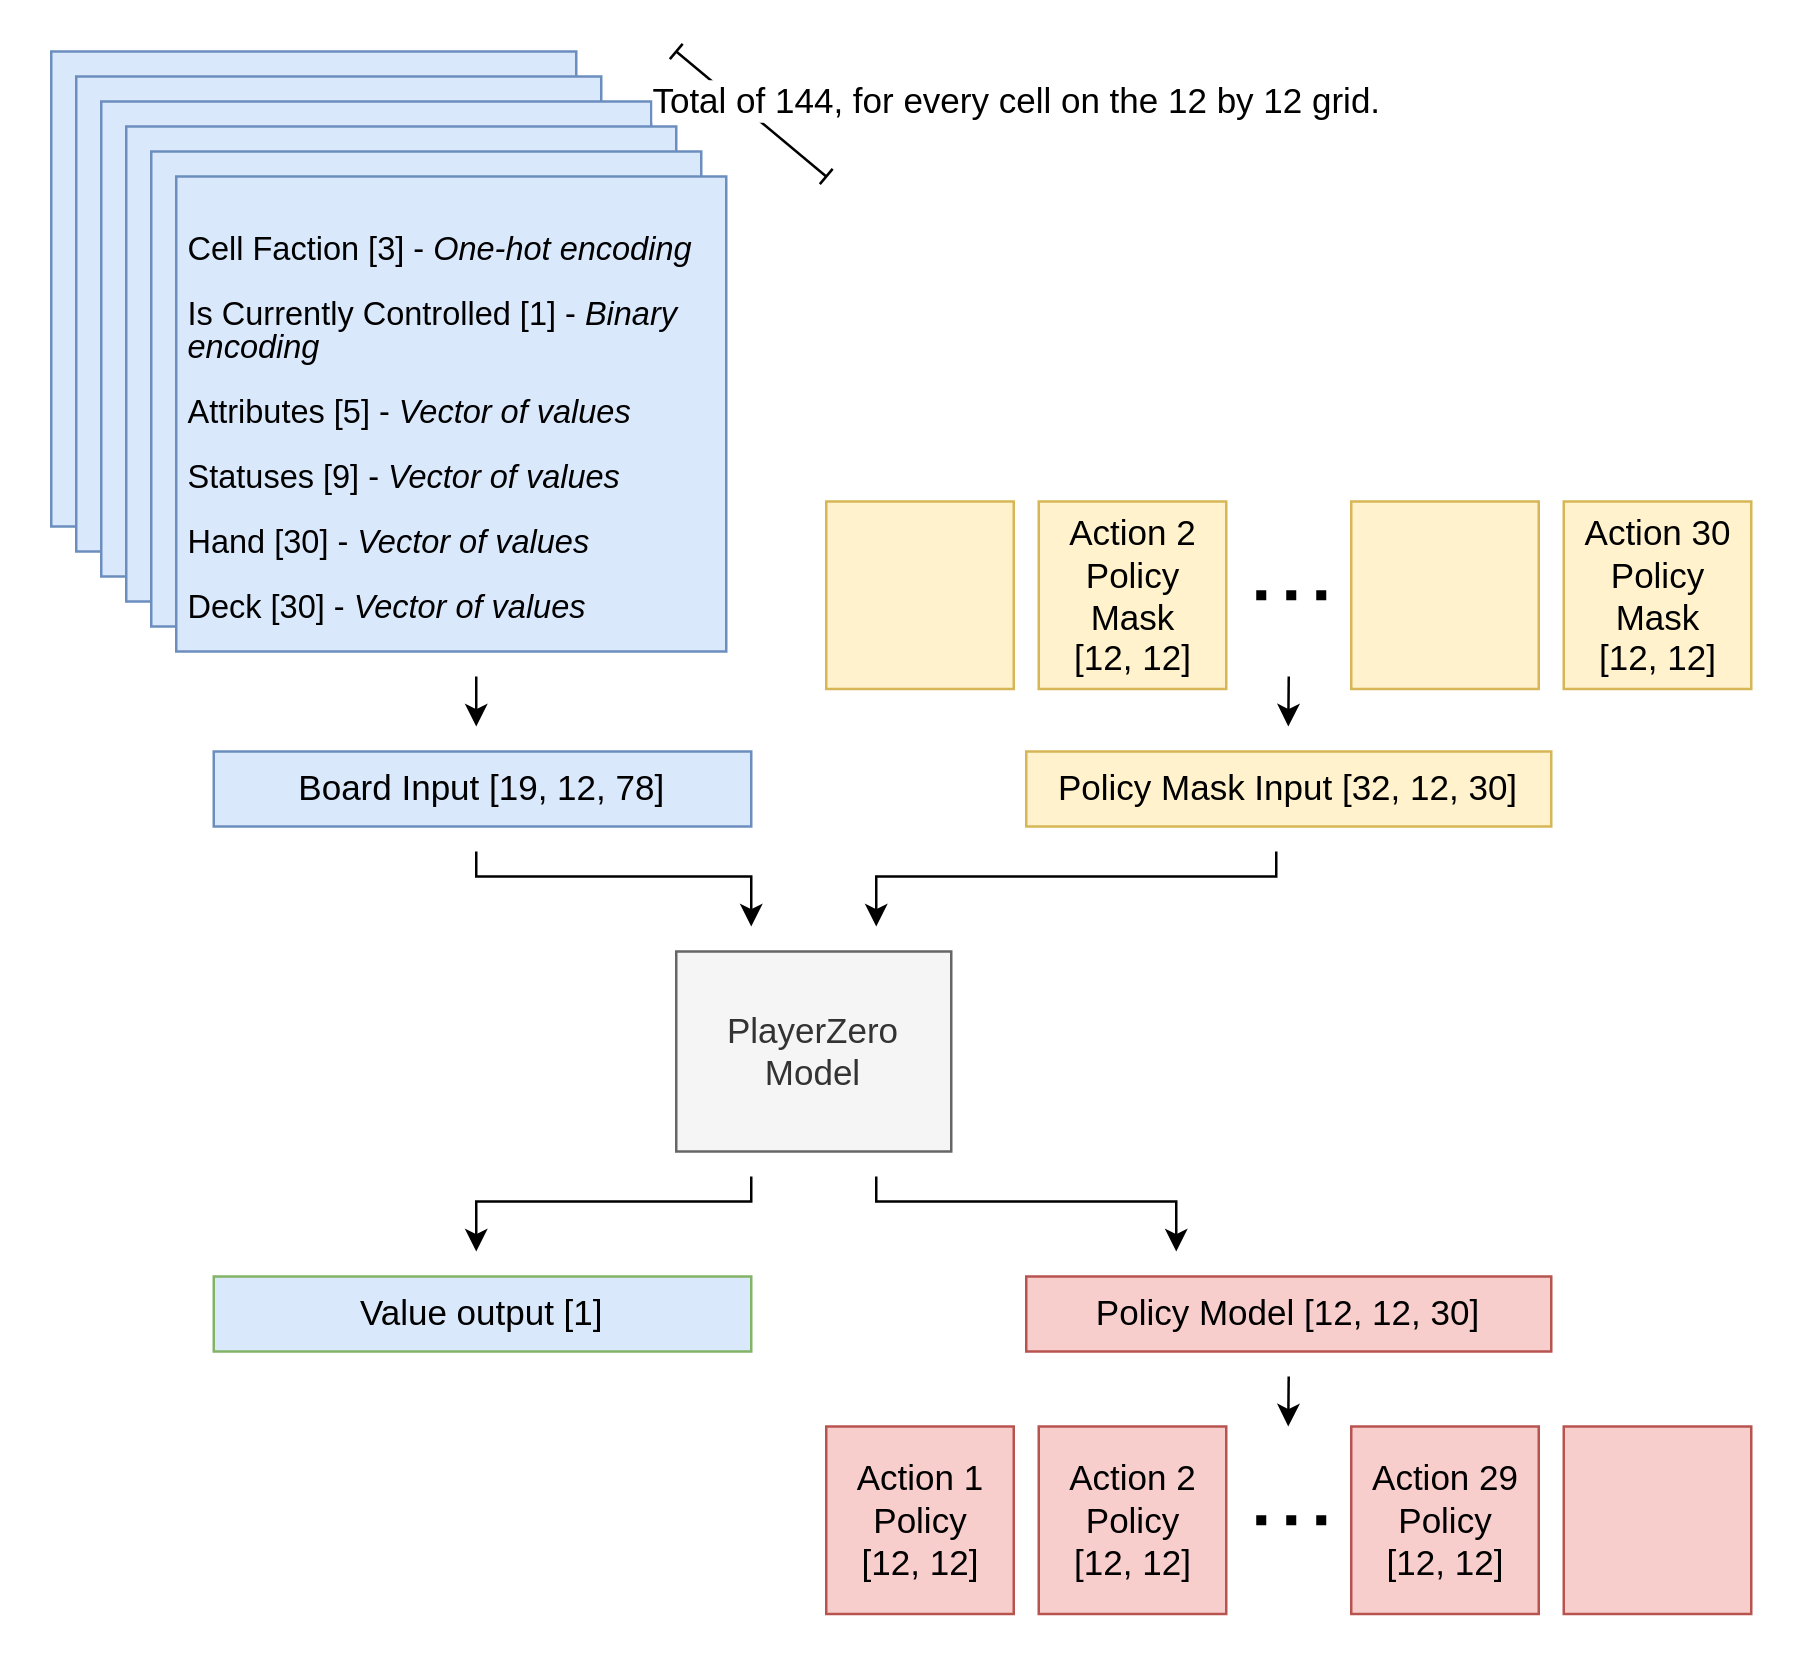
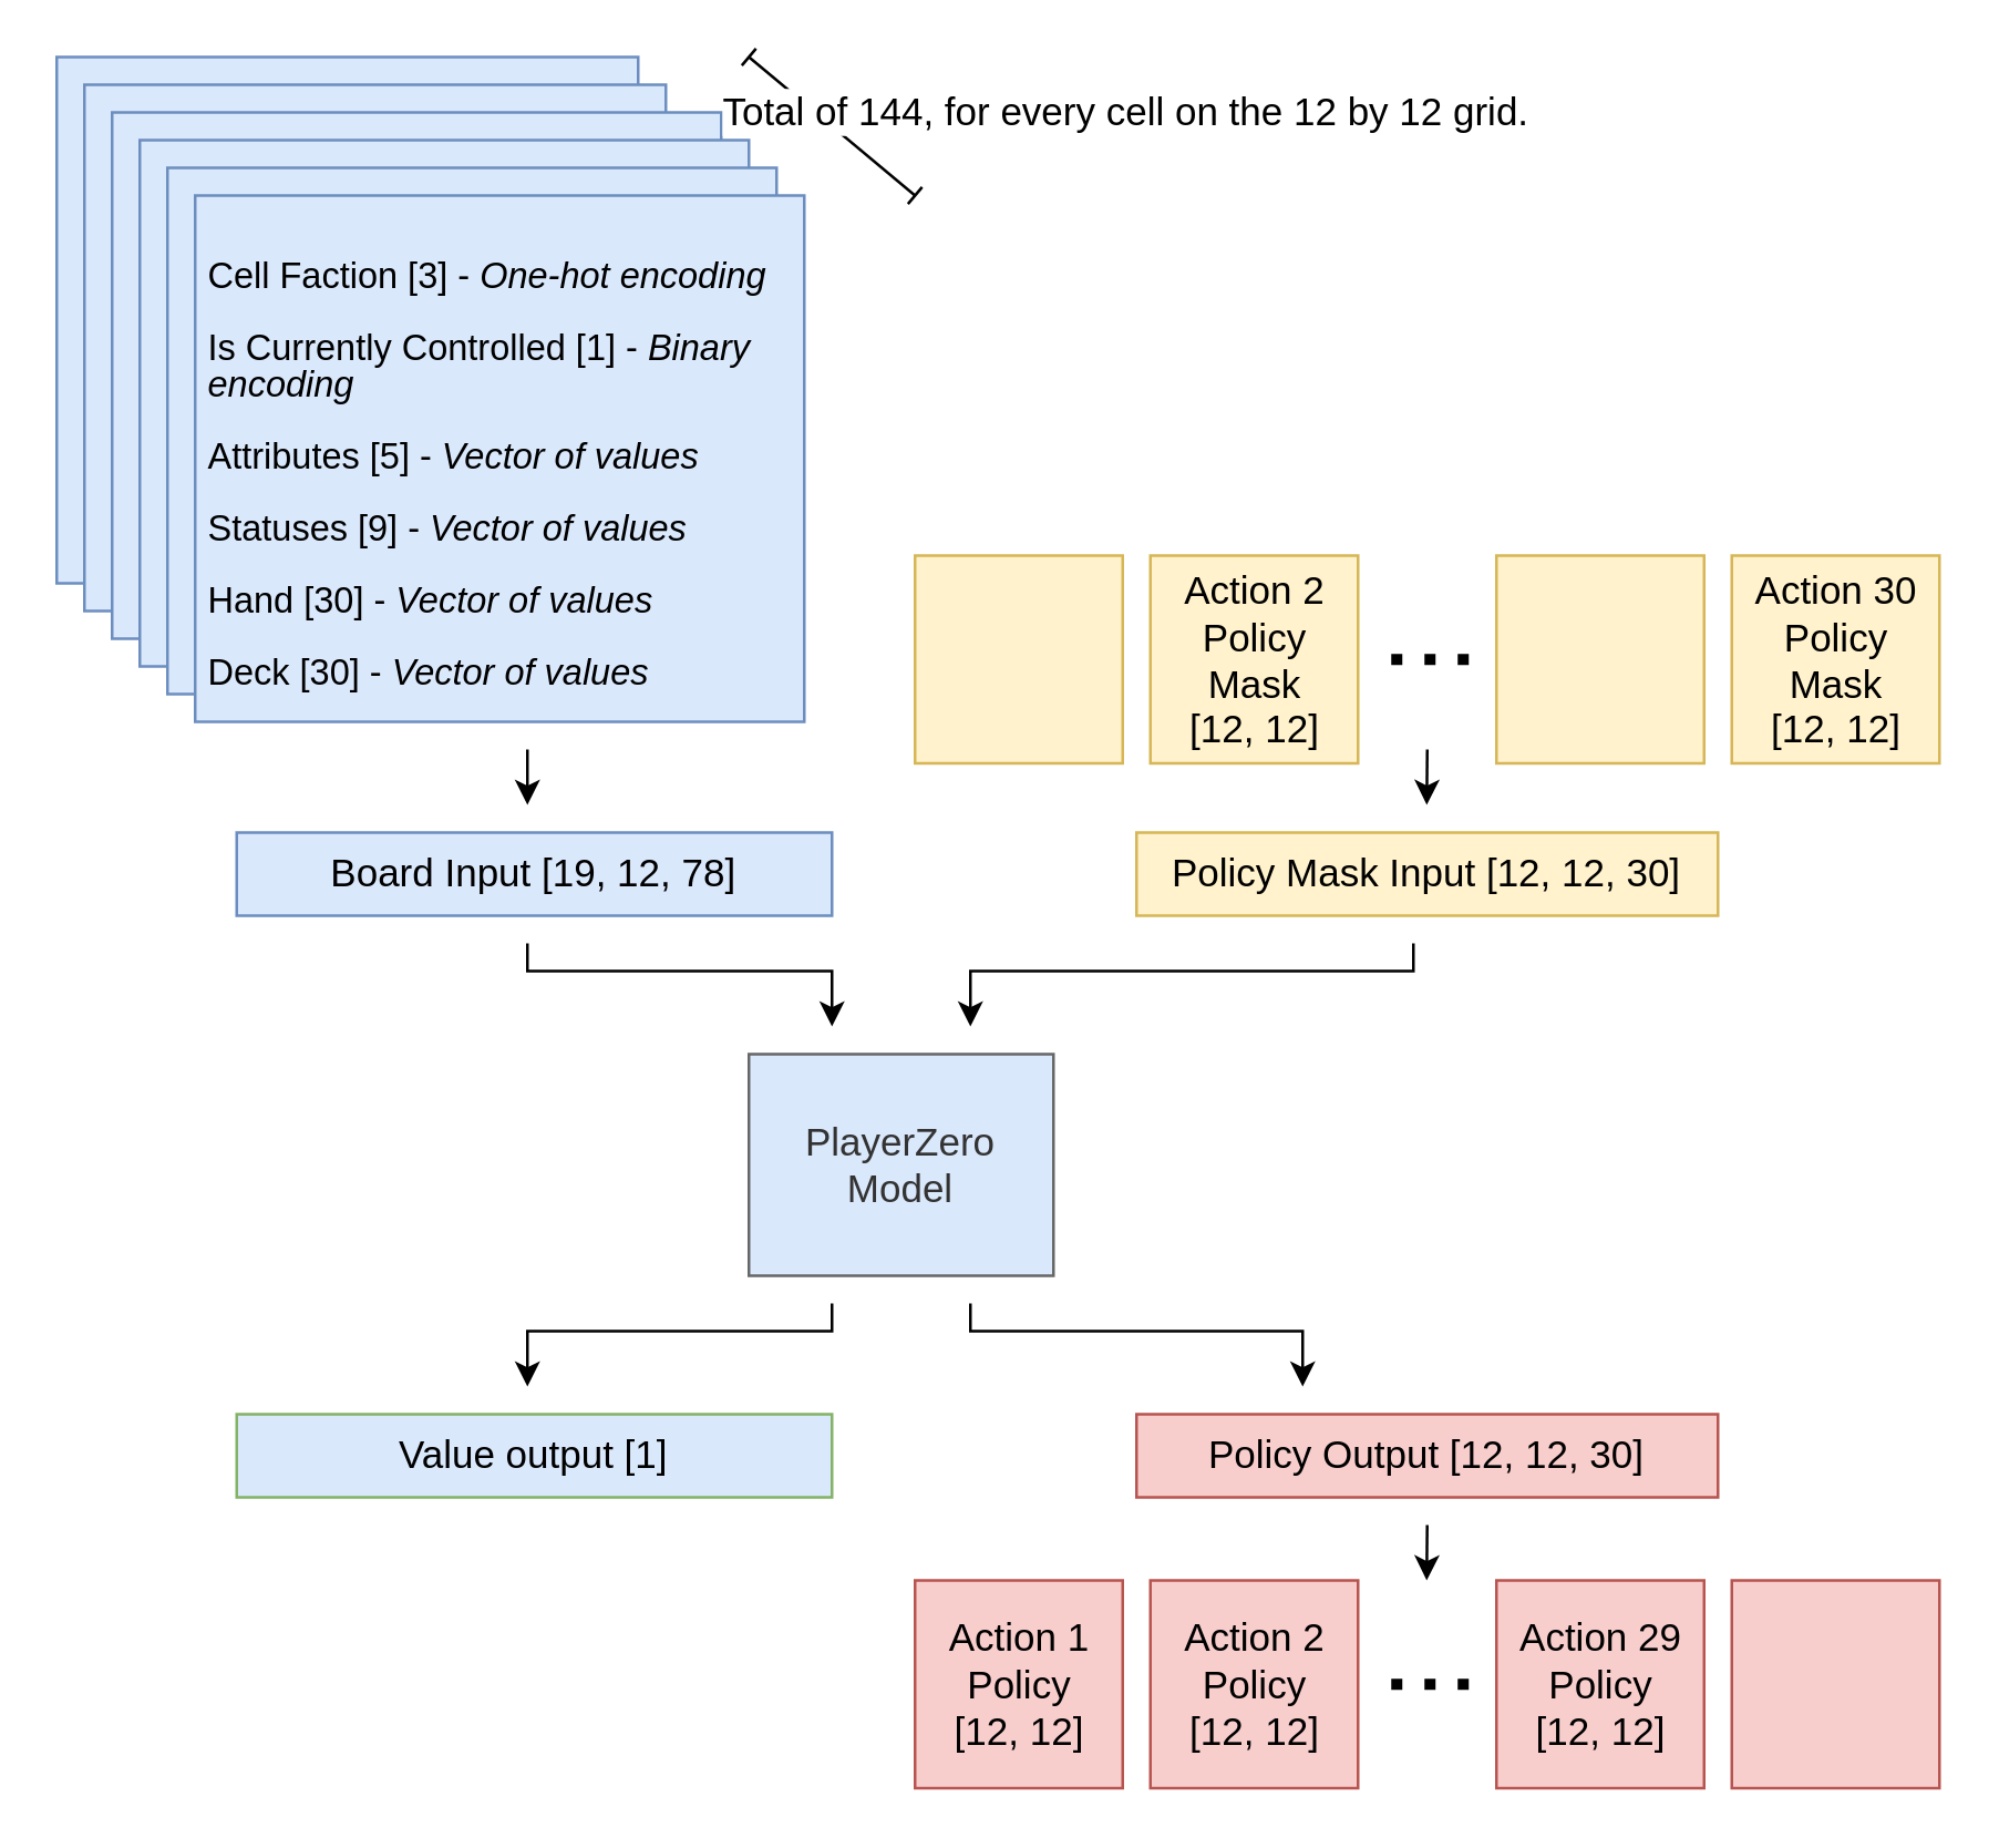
- <mxCell id="22" value="Policy Mask Input [32, 12, 30]" style="rounded=0;whiteSpace=wrap;html=1;fillColor=#fff2cc;strokeColor=#d6b656;fontSize=14;" vertex="1" parent="1"><mxGeometry x="410" y="300" width="210" height="30" as="geometry" /></mxCell>
+ <mxCell id="22" value="Policy Mask Input [12, 12, 30]" style="rounded=0;whiteSpace=wrap;html=1;fillColor=#fff2cc;strokeColor=#d6b656;fontSize=14;" vertex="1" parent="1"><mxGeometry x="410" y="300" width="210" height="30" as="geometry" /></mxCell>
- <mxCell id="17" value="&lt;div style=&quot;font-size: 14px;&quot;&gt;PlayerZero&lt;/div&gt;&lt;div style=&quot;font-size: 14px;&quot;&gt;Model&lt;br style=&quot;font-size: 14px;&quot;&gt;&lt;/div&gt;" style="rounded=0;whiteSpace=wrap;html=1;fillColor=#f5f5f5;fontColor=#333333;strokeColor=#666666;fontSize=14;" vertex="1" parent="1"><mxGeometry x="270" y="380" width="110" height="80" as="geometry" /></mxCell>
+ <mxCell id="17" value="&lt;div style=&quot;font-size: 14px;&quot;&gt;PlayerZero&lt;/div&gt;&lt;div style=&quot;font-size: 14px;&quot;&gt;Model&lt;br style=&quot;font-size: 14px;&quot;&gt;&lt;/div&gt;" style="rounded=0;whiteSpace=wrap;html=1;fillColor=#dae8fc;fontColor=#333333;strokeColor=#666666;fontSize=14;" vertex="1" parent="1"><mxGeometry x="270" y="380" width="110" height="80" as="geometry" /></mxCell>
- <mxCell id="27" value="Policy Model [12, 12, 30]" style="rounded=0;whiteSpace=wrap;html=1;fillColor=#f8cecc;strokeColor=#b85450;fontSize=14;" vertex="1" parent="1"><mxGeometry x="410" y="510" width="210" height="30" as="geometry" /></mxCell>
+ <mxCell id="27" value="Policy Output [12, 12, 30]" style="rounded=0;whiteSpace=wrap;html=1;fillColor=#f8cecc;strokeColor=#b85450;fontSize=14;" vertex="1" parent="1"><mxGeometry x="410" y="510" width="210" height="30" as="geometry" /></mxCell>
